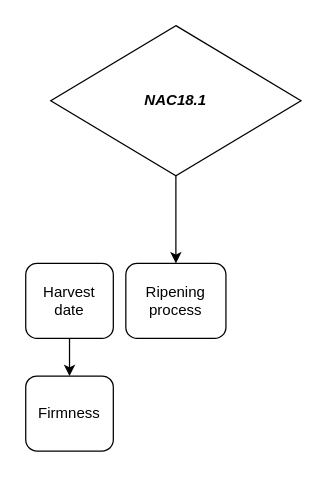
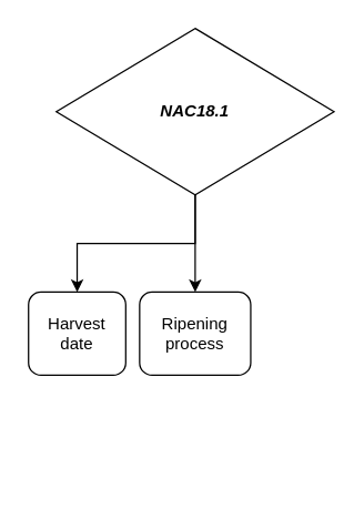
+ <mxCell id="2" style="edgeStyle=orthogonalEdgeStyle;rounded=0;orthogonalLoop=1;jettySize=auto;html=1;exitX=0.5;exitY=1;exitDx=0;exitDy=0;entryX=0.5;entryY=0;entryDx=0;entryDy=0;" edge="1" parent="1" source="4" target="6"><mxGeometry relative="1" as="geometry"><mxPoint x="10" y="210" as="targetPoint" /></mxGeometry></mxCell>
- <mxCell id="5" value="" style="edgeStyle=orthogonalEdgeStyle;rounded=0;orthogonalLoop=1;jettySize=auto;html=1;" edge="1" parent="1" source="6" target="8"><mxGeometry relative="1" as="geometry" /></mxCell>
- <mxCell id="8" value="Firmness" style="whiteSpace=wrap;html=1;rounded=1;" vertex="1" parent="1"><mxGeometry x="20" y="300" width="70" height="60" as="geometry" /></mxCell>
